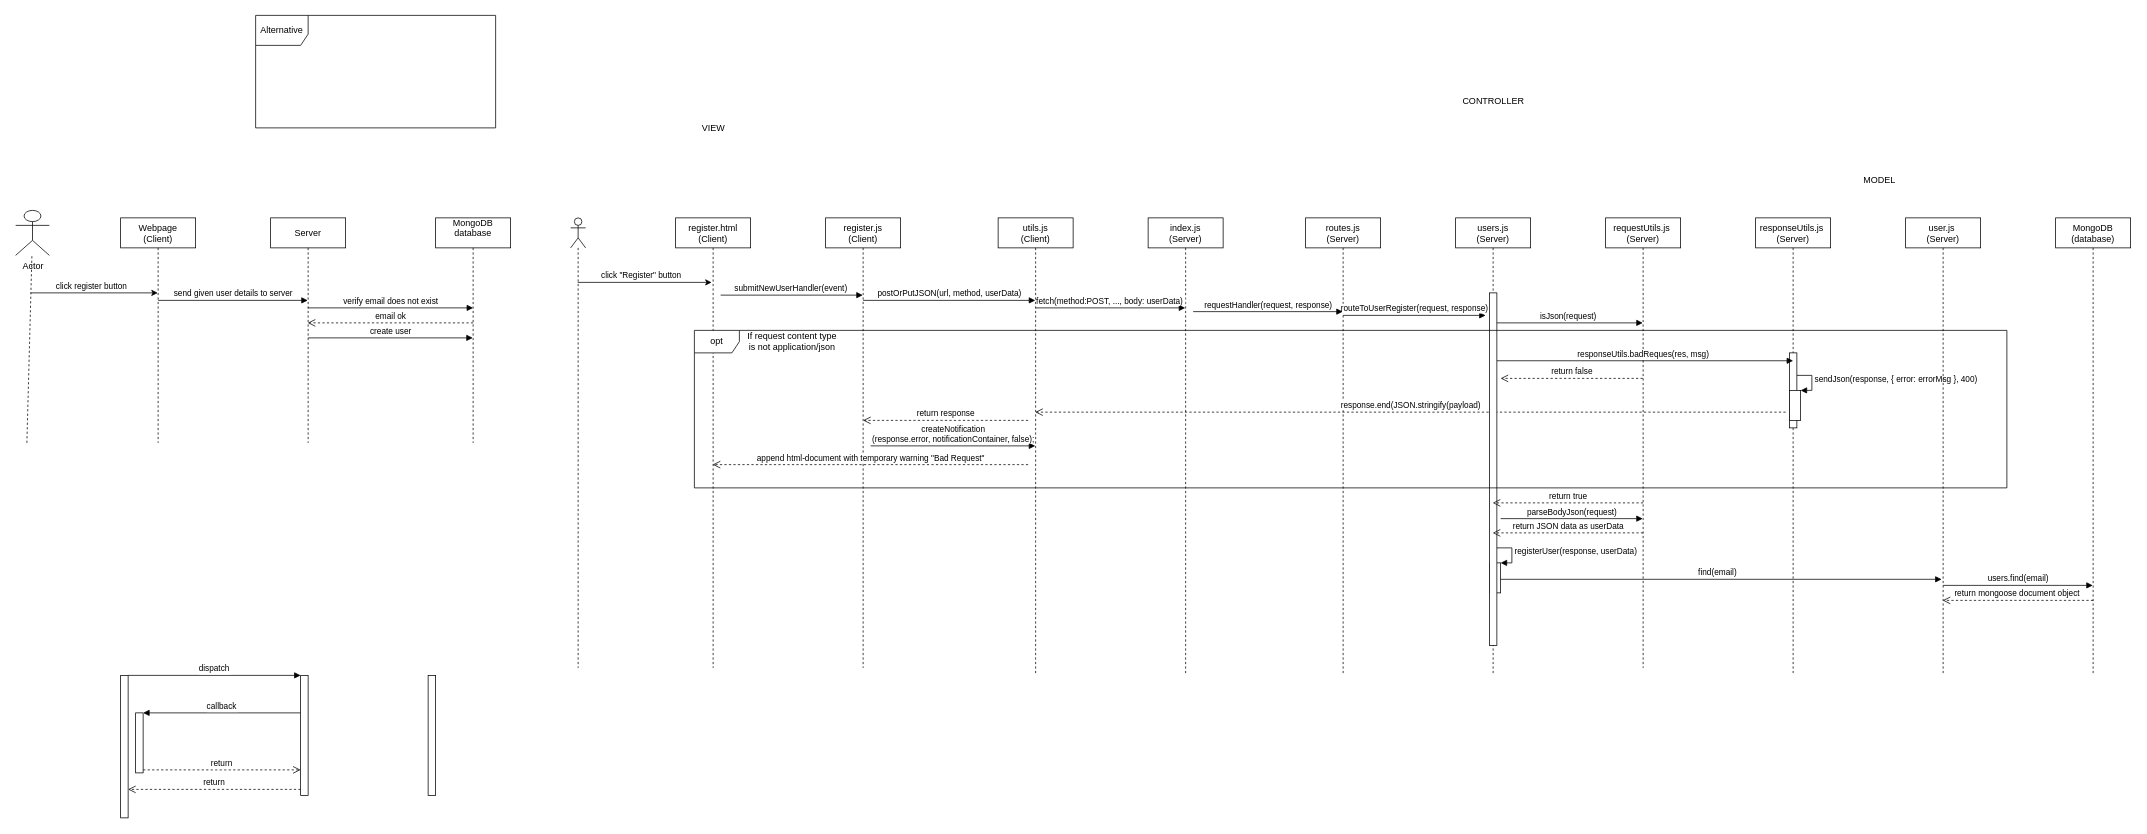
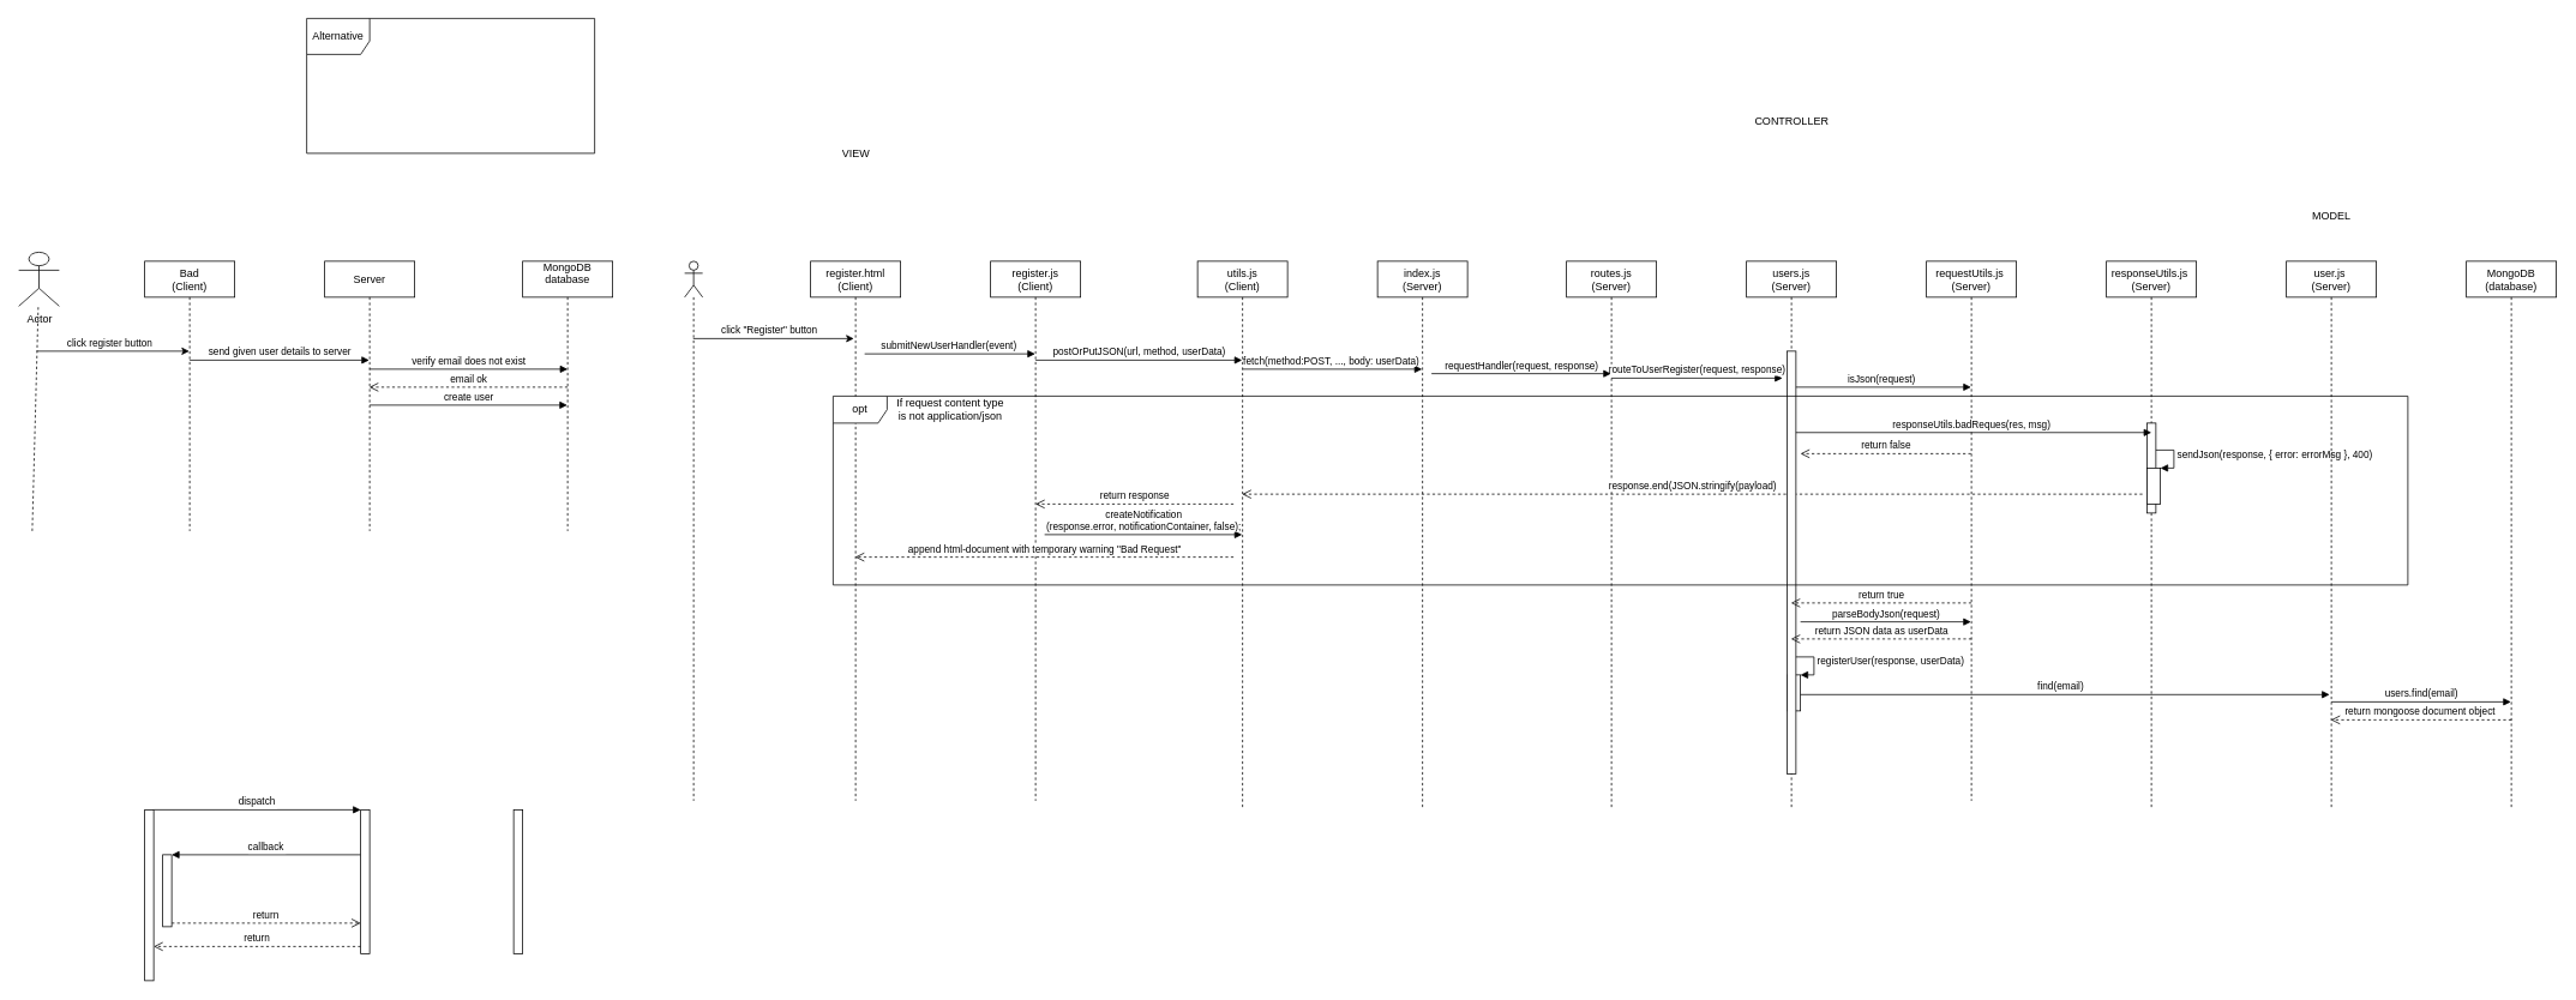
- <mxCell id="55" value="MODEL" style="text;html=1;align=center;verticalAlign=middle;resizable=0;points=[];autosize=1;" parent="1" vertex="1"><mxGeometry x="2475" y="230" width="60" height="20" as="geometry" /></mxCell>
+ <mxCell id="55" value="MODEL" style="text;html=1;align=center;verticalAlign=middle;resizable=0;points=[];autosize=1;" parent="1" vertex="1"><mxGeometry x="2560" y="230" width="60" height="20" as="geometry" /></mxCell>
- <mxCell id="3" value="Webpage&#10;(Client)" style="shape=umlLifeline;perimeter=lifelinePerimeter;container=1;collapsible=0;recursiveResize=0;rounded=0;shadow=0;strokeWidth=1;" parent="1" vertex="1"><mxGeometry x="160" y="290" width="100" height="300" as="geometry" /></mxCell>
+ <mxCell id="3" value="Bad&#10;(Client)" style="shape=umlLifeline;perimeter=lifelinePerimeter;container=1;collapsible=0;recursiveResize=0;rounded=0;shadow=0;strokeWidth=1;" parent="1" vertex="1"><mxGeometry x="160" y="290" width="100" height="300" as="geometry" /></mxCell>
